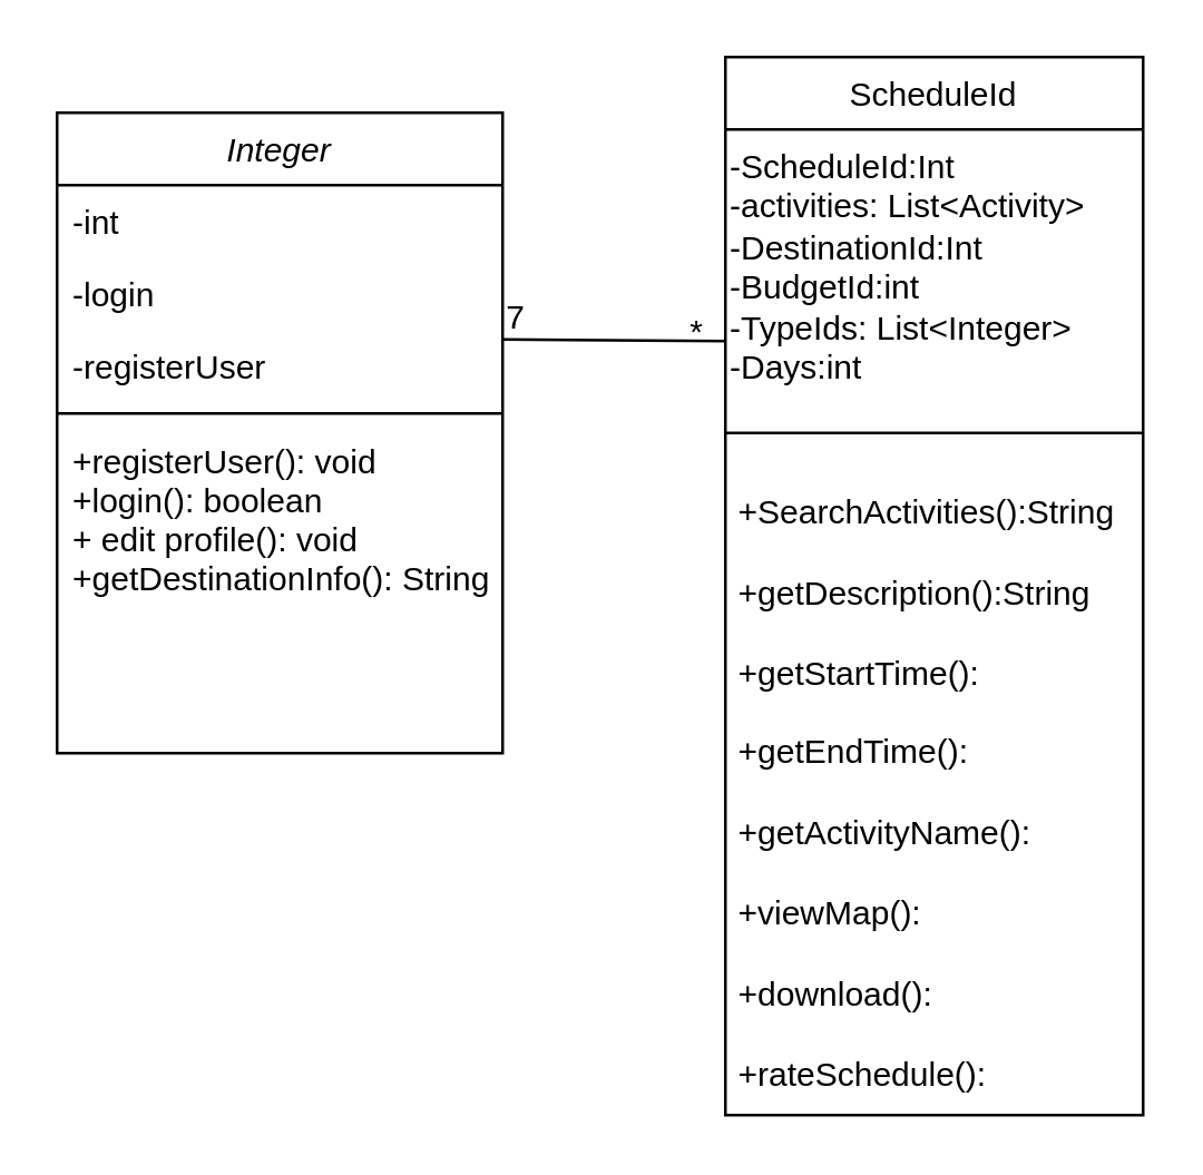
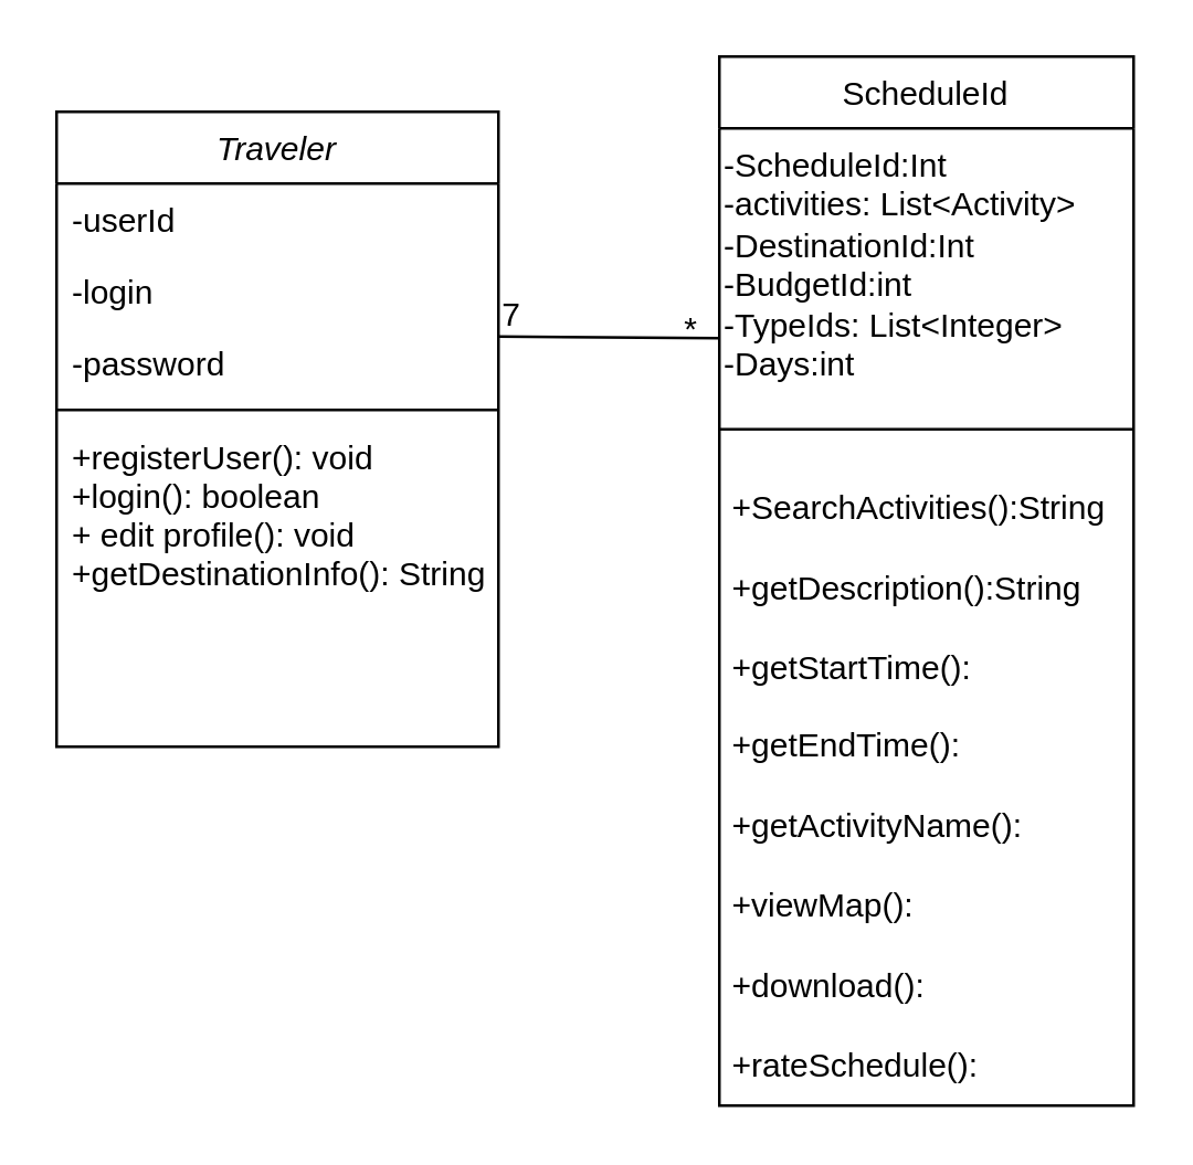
- <mxCell id="2" value="Integer" style="swimlane;fontStyle=2;align=center;verticalAlign=top;childLayout=stackLayout;horizontal=1;startSize=26;horizontalStack=0;resizeParent=1;resizeLast=0;collapsible=1;marginBottom=0;rounded=0;shadow=0;strokeWidth=1;" parent="1" vertex="1"><mxGeometry x="20" y="40" width="160" height="230" as="geometry"><mxRectangle x="220" y="120" width="160" height="26" as="alternateBounds" /></mxGeometry></mxCell>
+ <mxCell id="2" value="Traveler" style="swimlane;fontStyle=2;align=center;verticalAlign=top;childLayout=stackLayout;horizontal=1;startSize=26;horizontalStack=0;resizeParent=1;resizeLast=0;collapsible=1;marginBottom=0;rounded=0;shadow=0;strokeWidth=1;" parent="1" vertex="1"><mxGeometry x="20" y="40" width="160" height="230" as="geometry"><mxRectangle x="220" y="120" width="160" height="26" as="alternateBounds" /></mxGeometry></mxCell>
- <mxCell id="3" value="-int" style="text;align=left;verticalAlign=top;spacingLeft=4;spacingRight=4;overflow=hidden;rotatable=0;points=[[0,0.5],[1,0.5]];portConstraint=eastwest;" parent="2" vertex="1"><mxGeometry y="26" width="160" height="26" as="geometry" /></mxCell>
+ <mxCell id="3" value="-userId" style="text;align=left;verticalAlign=top;spacingLeft=4;spacingRight=4;overflow=hidden;rotatable=0;points=[[0,0.5],[1,0.5]];portConstraint=eastwest;" parent="2" vertex="1"><mxGeometry y="26" width="160" height="26" as="geometry" /></mxCell>
- <mxCell id="5" value="-registerUser" style="text;align=left;verticalAlign=top;spacingLeft=4;spacingRight=4;overflow=hidden;rotatable=0;points=[[0,0.5],[1,0.5]];portConstraint=eastwest;rounded=0;shadow=0;html=0;" parent="2" vertex="1"><mxGeometry y="78" width="160" height="26" as="geometry" /></mxCell>
+ <mxCell id="5" value="-password" style="text;align=left;verticalAlign=top;spacingLeft=4;spacingRight=4;overflow=hidden;rotatable=0;points=[[0,0.5],[1,0.5]];portConstraint=eastwest;rounded=0;shadow=0;html=0;" parent="2" vertex="1"><mxGeometry y="78" width="160" height="26" as="geometry" /></mxCell>
